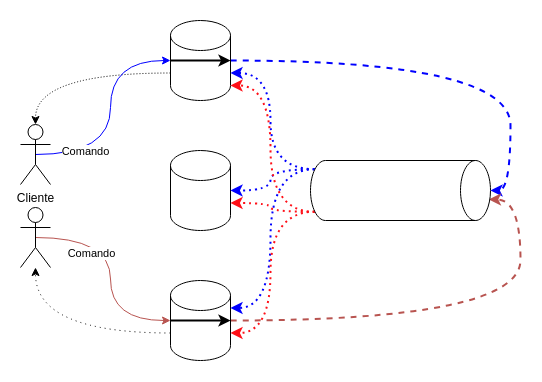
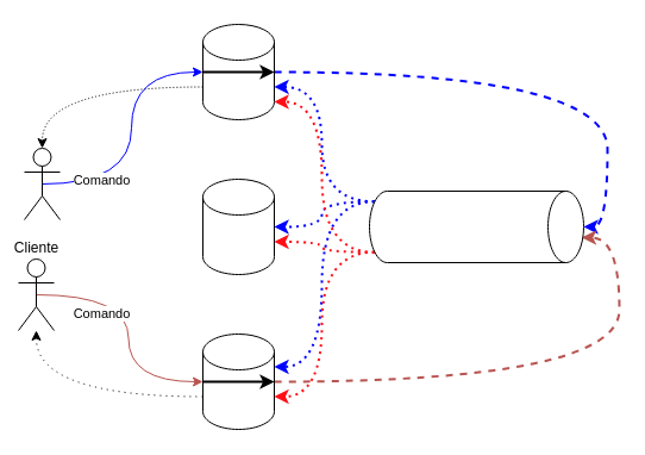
- <mxCell id="4" value="Cliente" style="shape=umlActor;verticalLabelPosition=top;verticalAlign=bottom;html=1;outlineConnect=0;labelPosition=center;align=center;" parent="1" vertex="1"><mxGeometry x="20" y="207" width="30" height="60" as="geometry" /></mxCell>
+ <mxCell id="4" value="Cliente" style="shape=umlActor;verticalLabelPosition=top;verticalAlign=bottom;html=1;outlineConnect=0;labelPosition=center;align=center;" parent="1" vertex="1"><mxGeometry x="15" y="217" width="30" height="60" as="geometry" /></mxCell>
